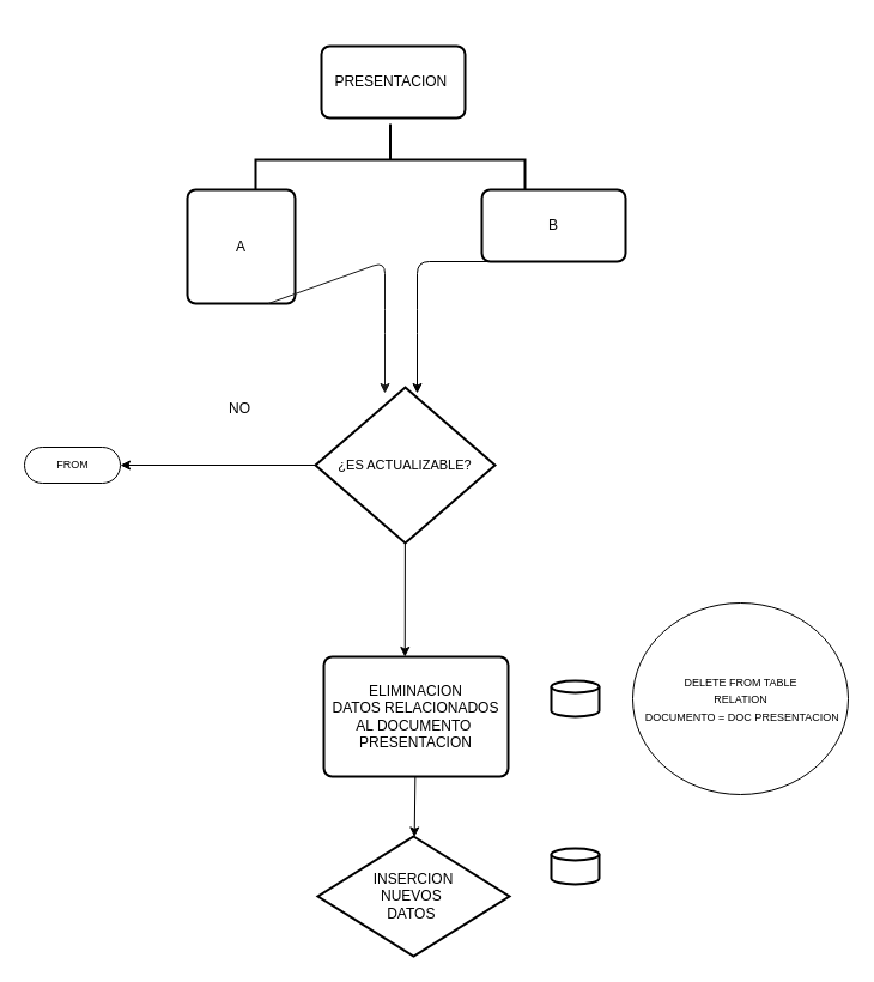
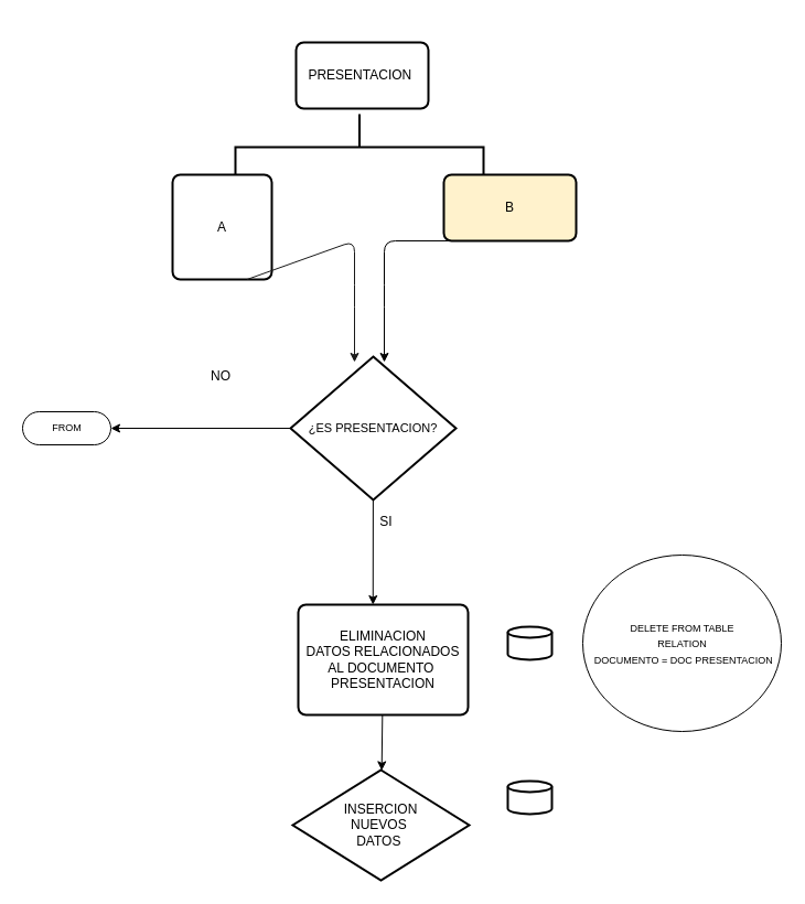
- <mxCell id="5" value="B" style="rounded=1;whiteSpace=wrap;html=1;absoluteArcSize=1;arcSize=14;strokeWidth=2;" vertex="1" parent="1"><mxGeometry x="402" y="158" width="120" height="60" as="geometry" /></mxCell>
+ <mxCell id="5" value="B" style="rounded=1;whiteSpace=wrap;html=1;absoluteArcSize=1;arcSize=14;strokeWidth=2;fillColor=#fff2cc;" vertex="1" parent="1"><mxGeometry x="402" y="158" width="120" height="60" as="geometry" /></mxCell>
- <mxCell id="8" value="&lt;font style=&quot;font-size: 11px;&quot;&gt;¿ES ACTUALIZABLE?&lt;/font&gt;" style="strokeWidth=2;html=1;shape=mxgraph.flowchart.decision;whiteSpace=wrap;" vertex="1" parent="1"><mxGeometry x="263" y="323" width="150" height="130" as="geometry" /></mxCell>
+ <mxCell id="8" value="&lt;font style=&quot;font-size: 11px;&quot;&gt;¿ES PRESENTACION?&lt;/font&gt;" style="strokeWidth=2;html=1;shape=mxgraph.flowchart.decision;whiteSpace=wrap;" vertex="1" parent="1"><mxGeometry x="263" y="323" width="150" height="130" as="geometry" /></mxCell>
+ <mxCell id="11" value="SI" style="text;html=1;strokeColor=none;fillColor=none;align=center;verticalAlign=middle;whiteSpace=wrap;rounded=0;" vertex="1" parent="1"><mxGeometry x="320" y="458" width="60" height="30" as="geometry" /></mxCell>
